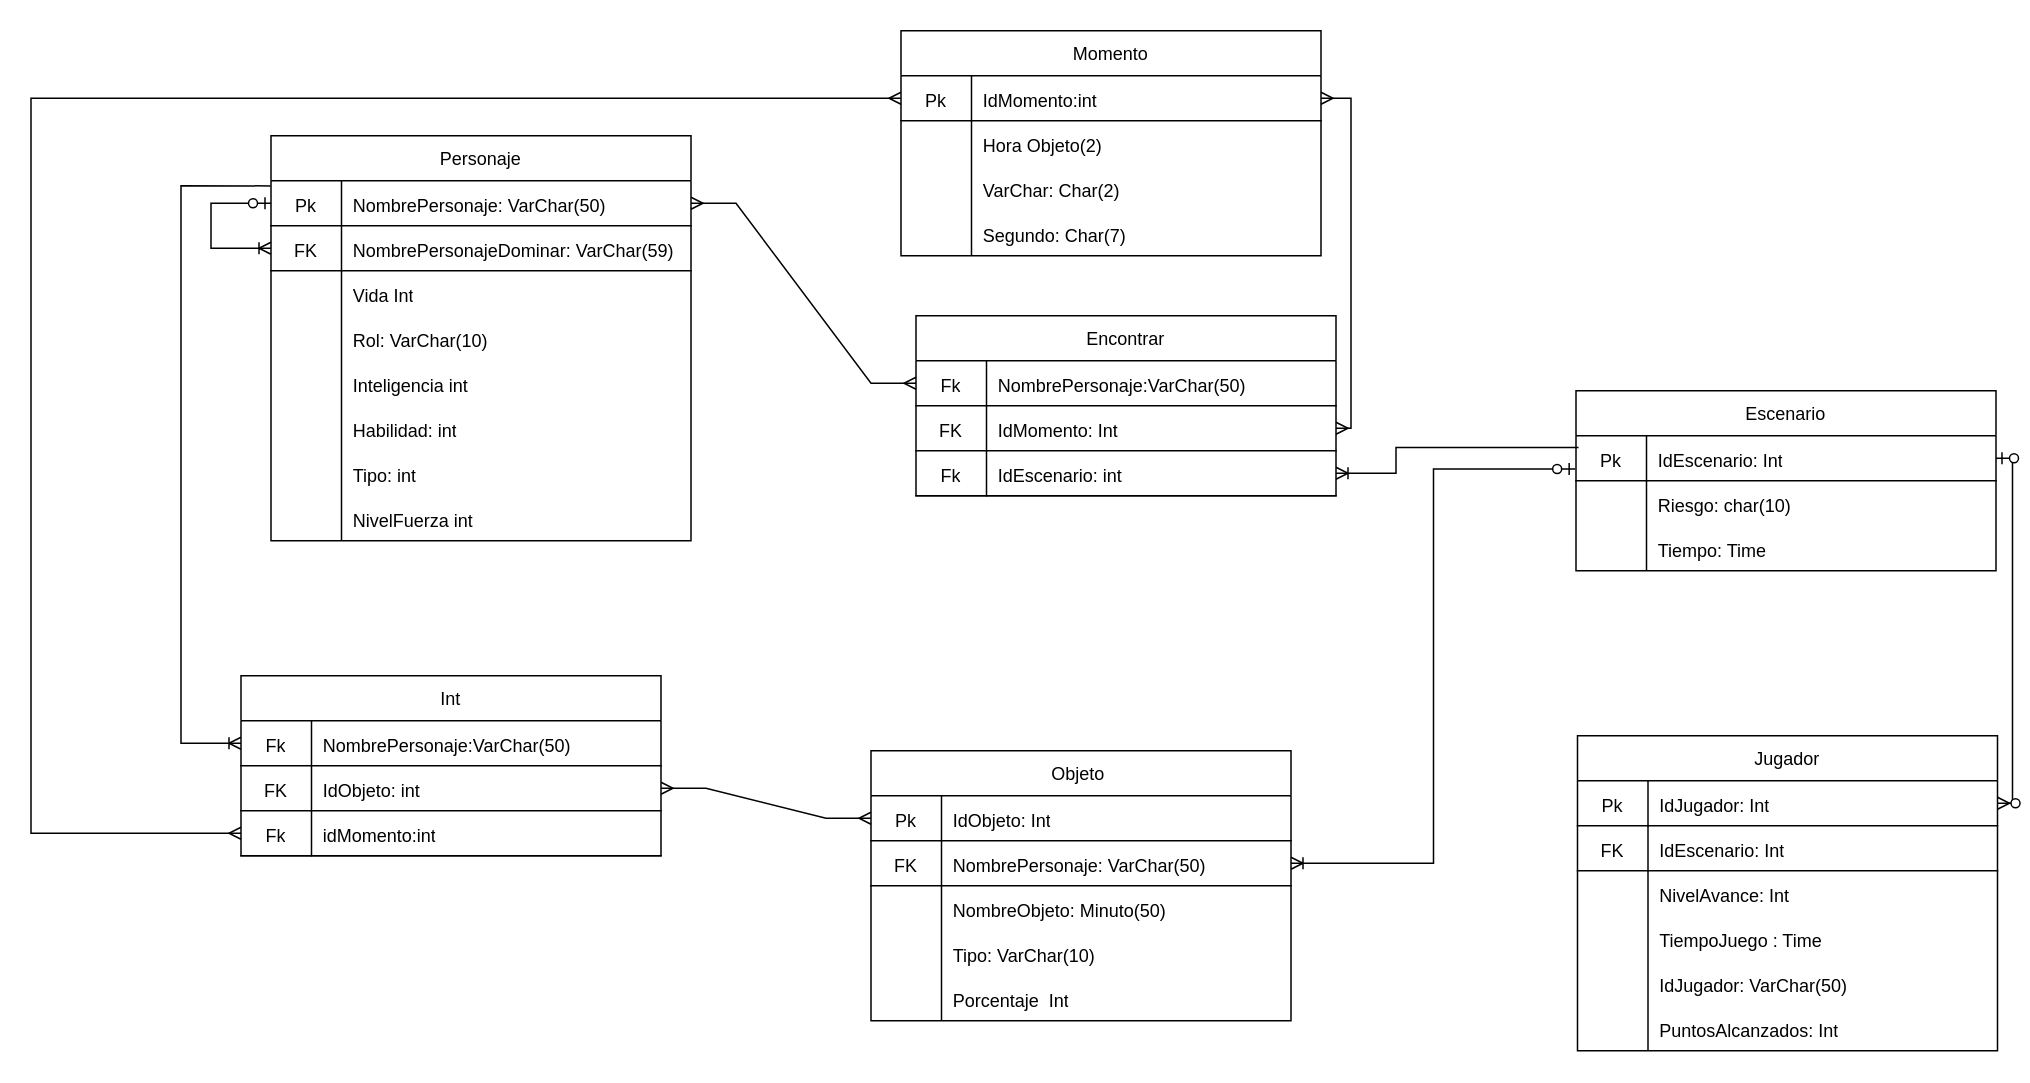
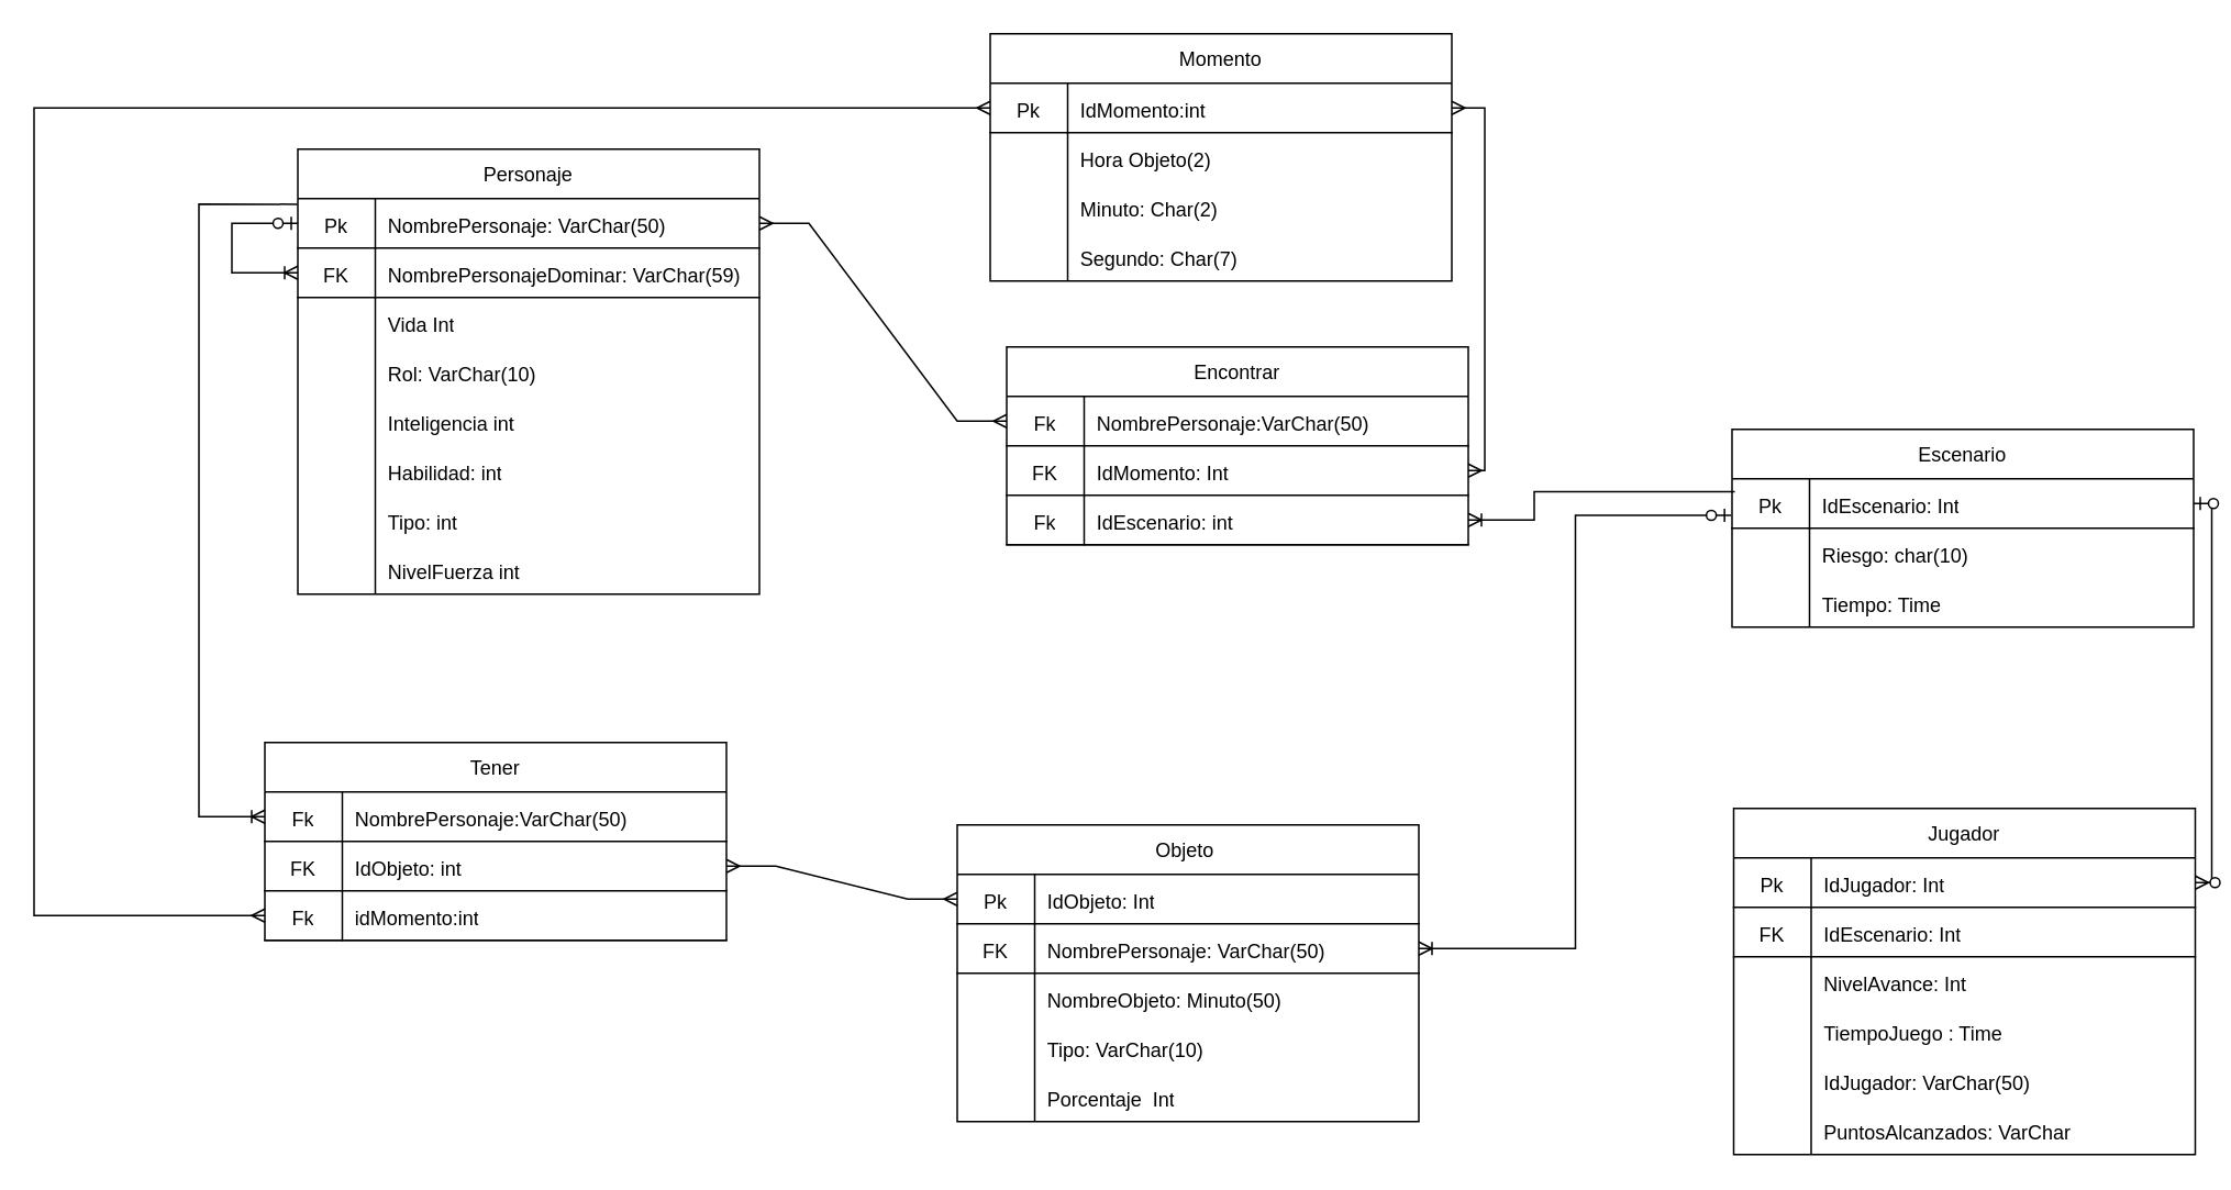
- <mxCell id="103" value="&lt;span style=&quot;font-size: 12px;&quot;&gt;VarChar: Char(2)&lt;/span&gt;" style="shape=partialRectangle;html=1;whiteSpace=wrap;connectable=0;fillColor=none;top=0;left=0;bottom=0;right=0;align=left;spacingLeft=6;overflow=hidden;strokeColor=inherit;fontSize=16;" vertex="1" parent="101"><mxGeometry x="47" width="233" height="30" as="geometry"><mxRectangle width="233" height="30" as="alternateBounds" /></mxGeometry></mxCell>
+ <mxCell id="103" value="&lt;span style=&quot;font-size: 12px;&quot;&gt;Minuto: Char(2)&lt;/span&gt;" style="shape=partialRectangle;html=1;whiteSpace=wrap;connectable=0;fillColor=none;top=0;left=0;bottom=0;right=0;align=left;spacingLeft=6;overflow=hidden;strokeColor=inherit;fontSize=16;" vertex="1" parent="101"><mxGeometry x="47" width="233" height="30" as="geometry"><mxRectangle width="233" height="30" as="alternateBounds" /></mxGeometry></mxCell>
- <mxCell id="83" value="Int" style="shape=table;startSize=30;container=1;collapsible=0;childLayout=tableLayout;fixedRows=1;rowLines=0;fontStyle=0;strokeColor=default;fontSize=12;" vertex="1" parent="1"><mxGeometry x="160" y="450" width="280" height="120" as="geometry" /></mxCell>
+ <mxCell id="83" value="Tener" style="shape=table;startSize=30;container=1;collapsible=0;childLayout=tableLayout;fixedRows=1;rowLines=0;fontStyle=0;strokeColor=default;fontSize=12;" vertex="1" parent="1"><mxGeometry x="160" y="450" width="280" height="120" as="geometry" /></mxCell>
- <mxCell id="72" value="&lt;span style=&quot;font-size: 12px;&quot;&gt;PuntosAlcanzados: Int&lt;/span&gt;" style="shape=partialRectangle;html=1;whiteSpace=wrap;connectable=0;fillColor=none;top=0;left=0;bottom=0;right=0;align=left;spacingLeft=6;overflow=hidden;strokeColor=inherit;fontSize=16;" vertex="1" parent="70"><mxGeometry x="47" width="233" height="30" as="geometry"><mxRectangle width="233" height="30" as="alternateBounds" /></mxGeometry></mxCell>
+ <mxCell id="72" value="&lt;span style=&quot;font-size: 12px;&quot;&gt;PuntosAlcanzados: VarChar&lt;/span&gt;" style="shape=partialRectangle;html=1;whiteSpace=wrap;connectable=0;fillColor=none;top=0;left=0;bottom=0;right=0;align=left;spacingLeft=6;overflow=hidden;strokeColor=inherit;fontSize=16;" vertex="1" parent="70"><mxGeometry x="47" width="233" height="30" as="geometry"><mxRectangle width="233" height="30" as="alternateBounds" /></mxGeometry></mxCell>
